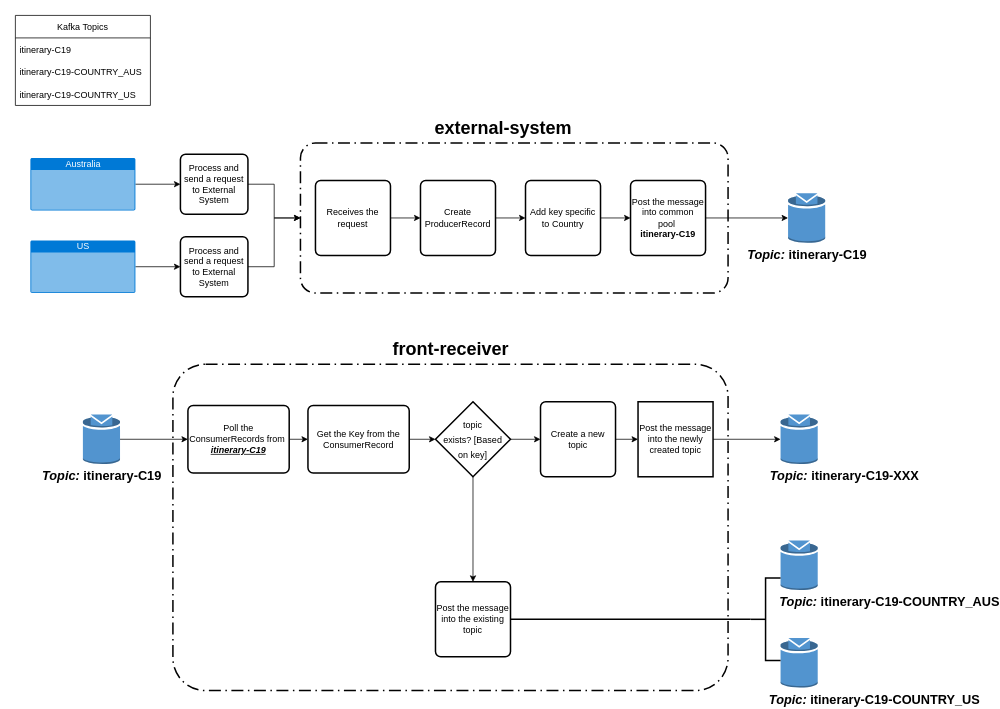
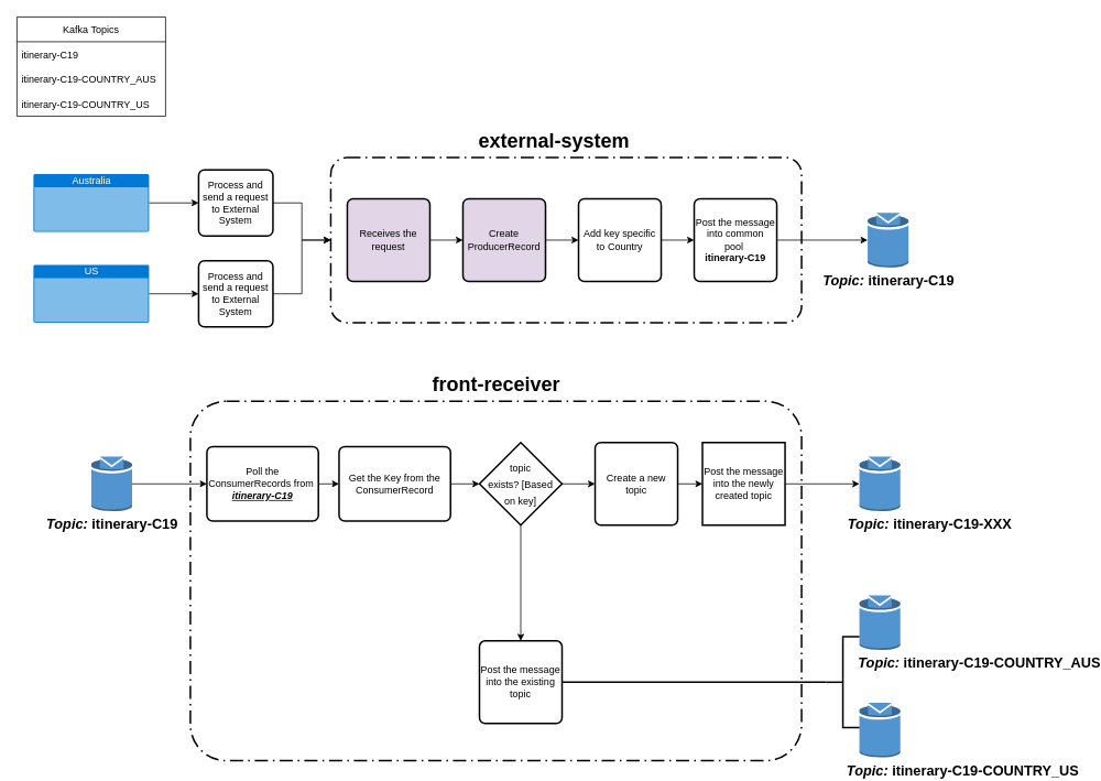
- <mxCell id="17" value="Receives the request" style="rounded=1;whiteSpace=wrap;html=1;absoluteArcSize=1;arcSize=14;strokeWidth=2;" parent="1" vertex="1"><mxGeometry x="420" y="240" width="100" height="100" as="geometry" /></mxCell>
+ <mxCell id="17" value="Receives the request" style="rounded=1;whiteSpace=wrap;html=1;absoluteArcSize=1;arcSize=14;strokeWidth=2;fillColor=#e1d5e7;" parent="1" vertex="1"><mxGeometry x="420" y="240" width="100" height="100" as="geometry" /></mxCell>
- <mxCell id="19" value="Create ProducerRecord" style="rounded=1;whiteSpace=wrap;html=1;absoluteArcSize=1;arcSize=14;strokeWidth=2;" parent="1" vertex="1"><mxGeometry x="560" y="240" width="100" height="100" as="geometry" /></mxCell>
+ <mxCell id="19" value="Create ProducerRecord" style="rounded=1;whiteSpace=wrap;html=1;absoluteArcSize=1;arcSize=14;strokeWidth=2;fillColor=#e1d5e7;" parent="1" vertex="1"><mxGeometry x="560" y="240" width="100" height="100" as="geometry" /></mxCell>
